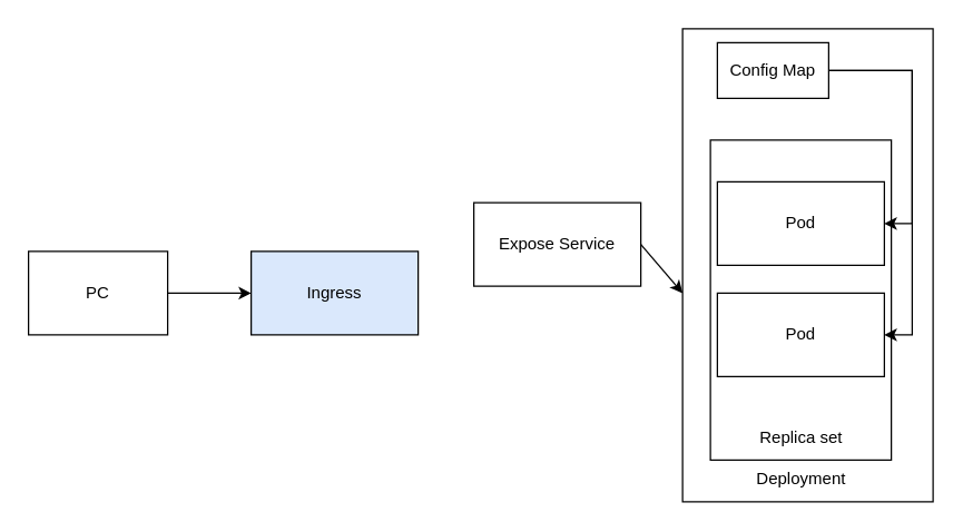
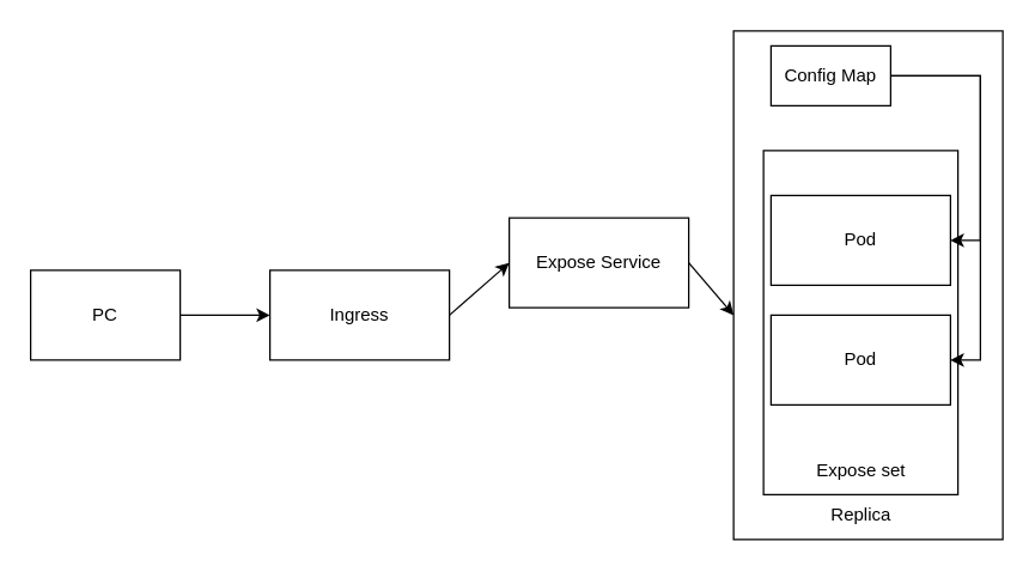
+ <mxCell id="11" value="" style="endArrow=classic;html=1;rounded=0;fontSize=12;exitX=1;exitY=0.5;exitDx=0;exitDy=0;entryX=0;entryY=0.5;entryDx=0;entryDy=0;" edge="1" parent="1" source="10" target="8"><mxGeometry width="50" height="50" relative="1" as="geometry"><mxPoint x="410" y="290" as="sourcePoint" /><mxPoint x="460" y="240" as="targetPoint" /></mxGeometry></mxCell>
- <mxCell id="10" value="Ingress" style="rounded=0;whiteSpace=wrap;html=1;fontSize=12;fillColor=#dae8fc;" vertex="1" parent="1"><mxGeometry x="180" y="180" width="120" height="60" as="geometry" /></mxCell>
+ <mxCell id="10" value="Ingress" style="rounded=0;whiteSpace=wrap;html=1;fontSize=12;" vertex="1" parent="1"><mxGeometry x="180" y="180" width="120" height="60" as="geometry" /></mxCell>
- <mxCell id="5" value="&lt;span style=&quot;font-weight: normal;&quot;&gt;&lt;font style=&quot;font-size: 12px;&quot;&gt;Replica set&lt;/font&gt;&lt;/span&gt;" style="text;strokeColor=none;fillColor=none;html=1;fontSize=24;fontStyle=1;verticalAlign=middle;align=center;" vertex="1" parent="1"><mxGeometry x="525" y="290" width="100" height="40" as="geometry" /></mxCell>
+ <mxCell id="5" value="&lt;span style=&quot;font-weight: normal;&quot;&gt;&lt;font style=&quot;font-size: 12px;&quot;&gt;Expose set&lt;/font&gt;&lt;/span&gt;" style="text;strokeColor=none;fillColor=none;html=1;fontSize=24;fontStyle=1;verticalAlign=middle;align=center;" vertex="1" parent="1"><mxGeometry x="525" y="290" width="100" height="40" as="geometry" /></mxCell>
- <mxCell id="3" value="&lt;p&gt;&lt;font style=&quot;font-size: 12px; font-weight: normal;&quot;&gt;Deployment&lt;/font&gt;&lt;/p&gt;" style="text;strokeColor=none;fillColor=none;html=1;fontSize=24;fontStyle=1;verticalAlign=middle;align=center;" vertex="1" parent="1"><mxGeometry x="525" y="320" width="100" height="40" as="geometry" /></mxCell>
+ <mxCell id="3" value="&lt;p&gt;&lt;font style=&quot;font-size: 12px; font-weight: normal;&quot;&gt;Replica&lt;/font&gt;&lt;/p&gt;" style="text;strokeColor=none;fillColor=none;html=1;fontSize=24;fontStyle=1;verticalAlign=middle;align=center;" vertex="1" parent="1"><mxGeometry x="525" y="320" width="100" height="40" as="geometry" /></mxCell>
